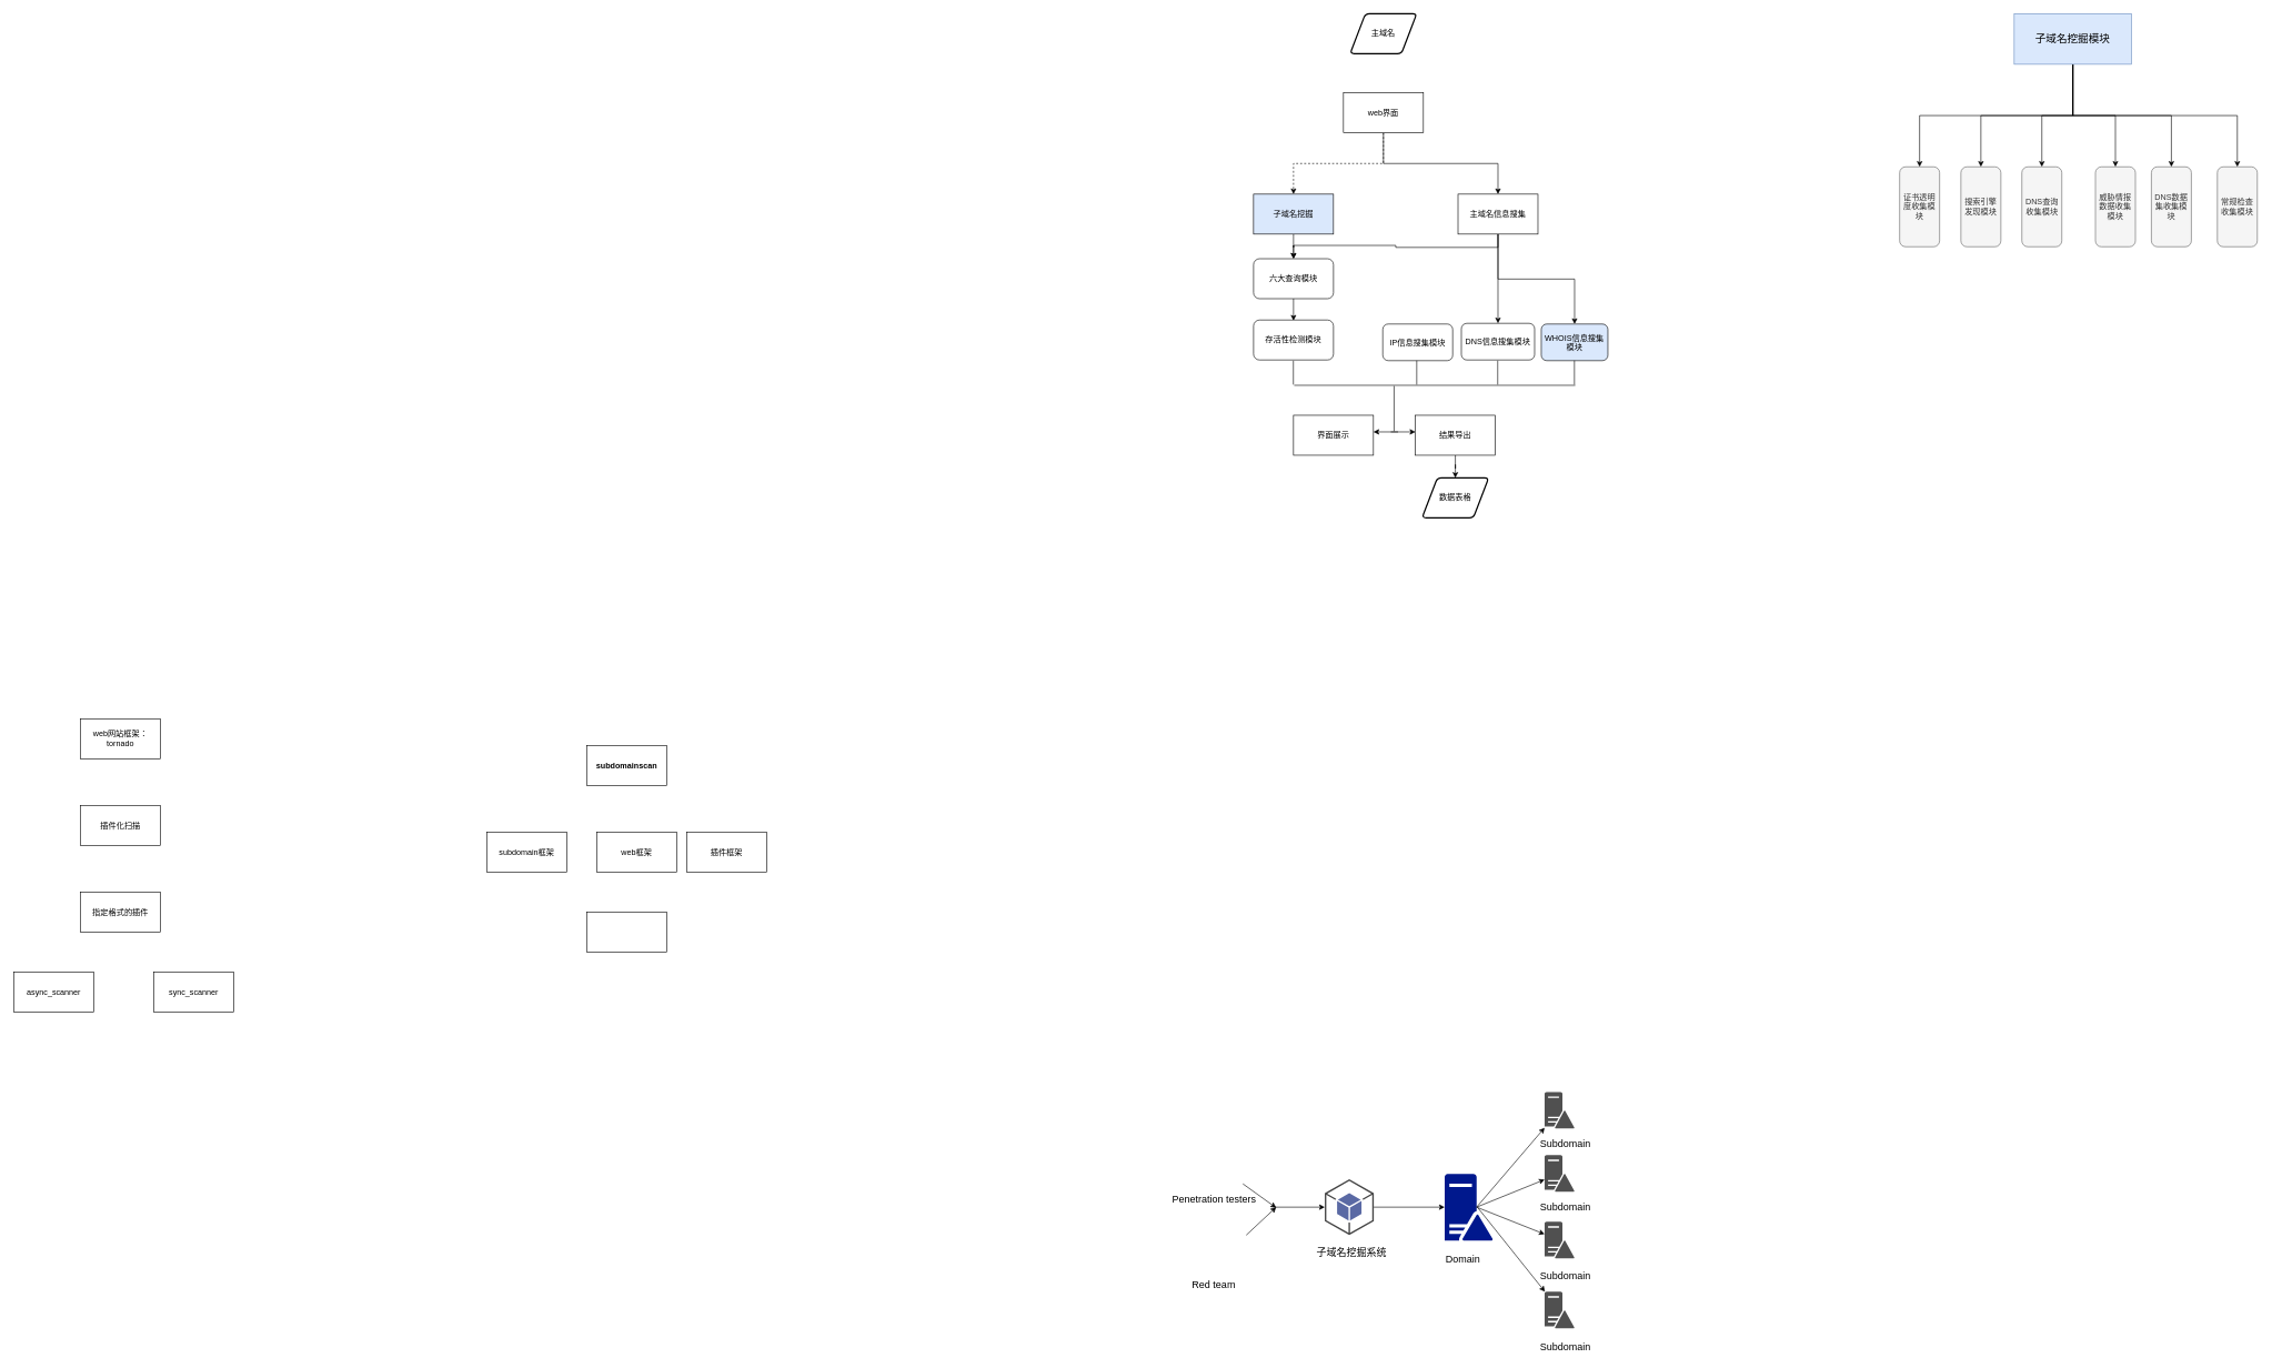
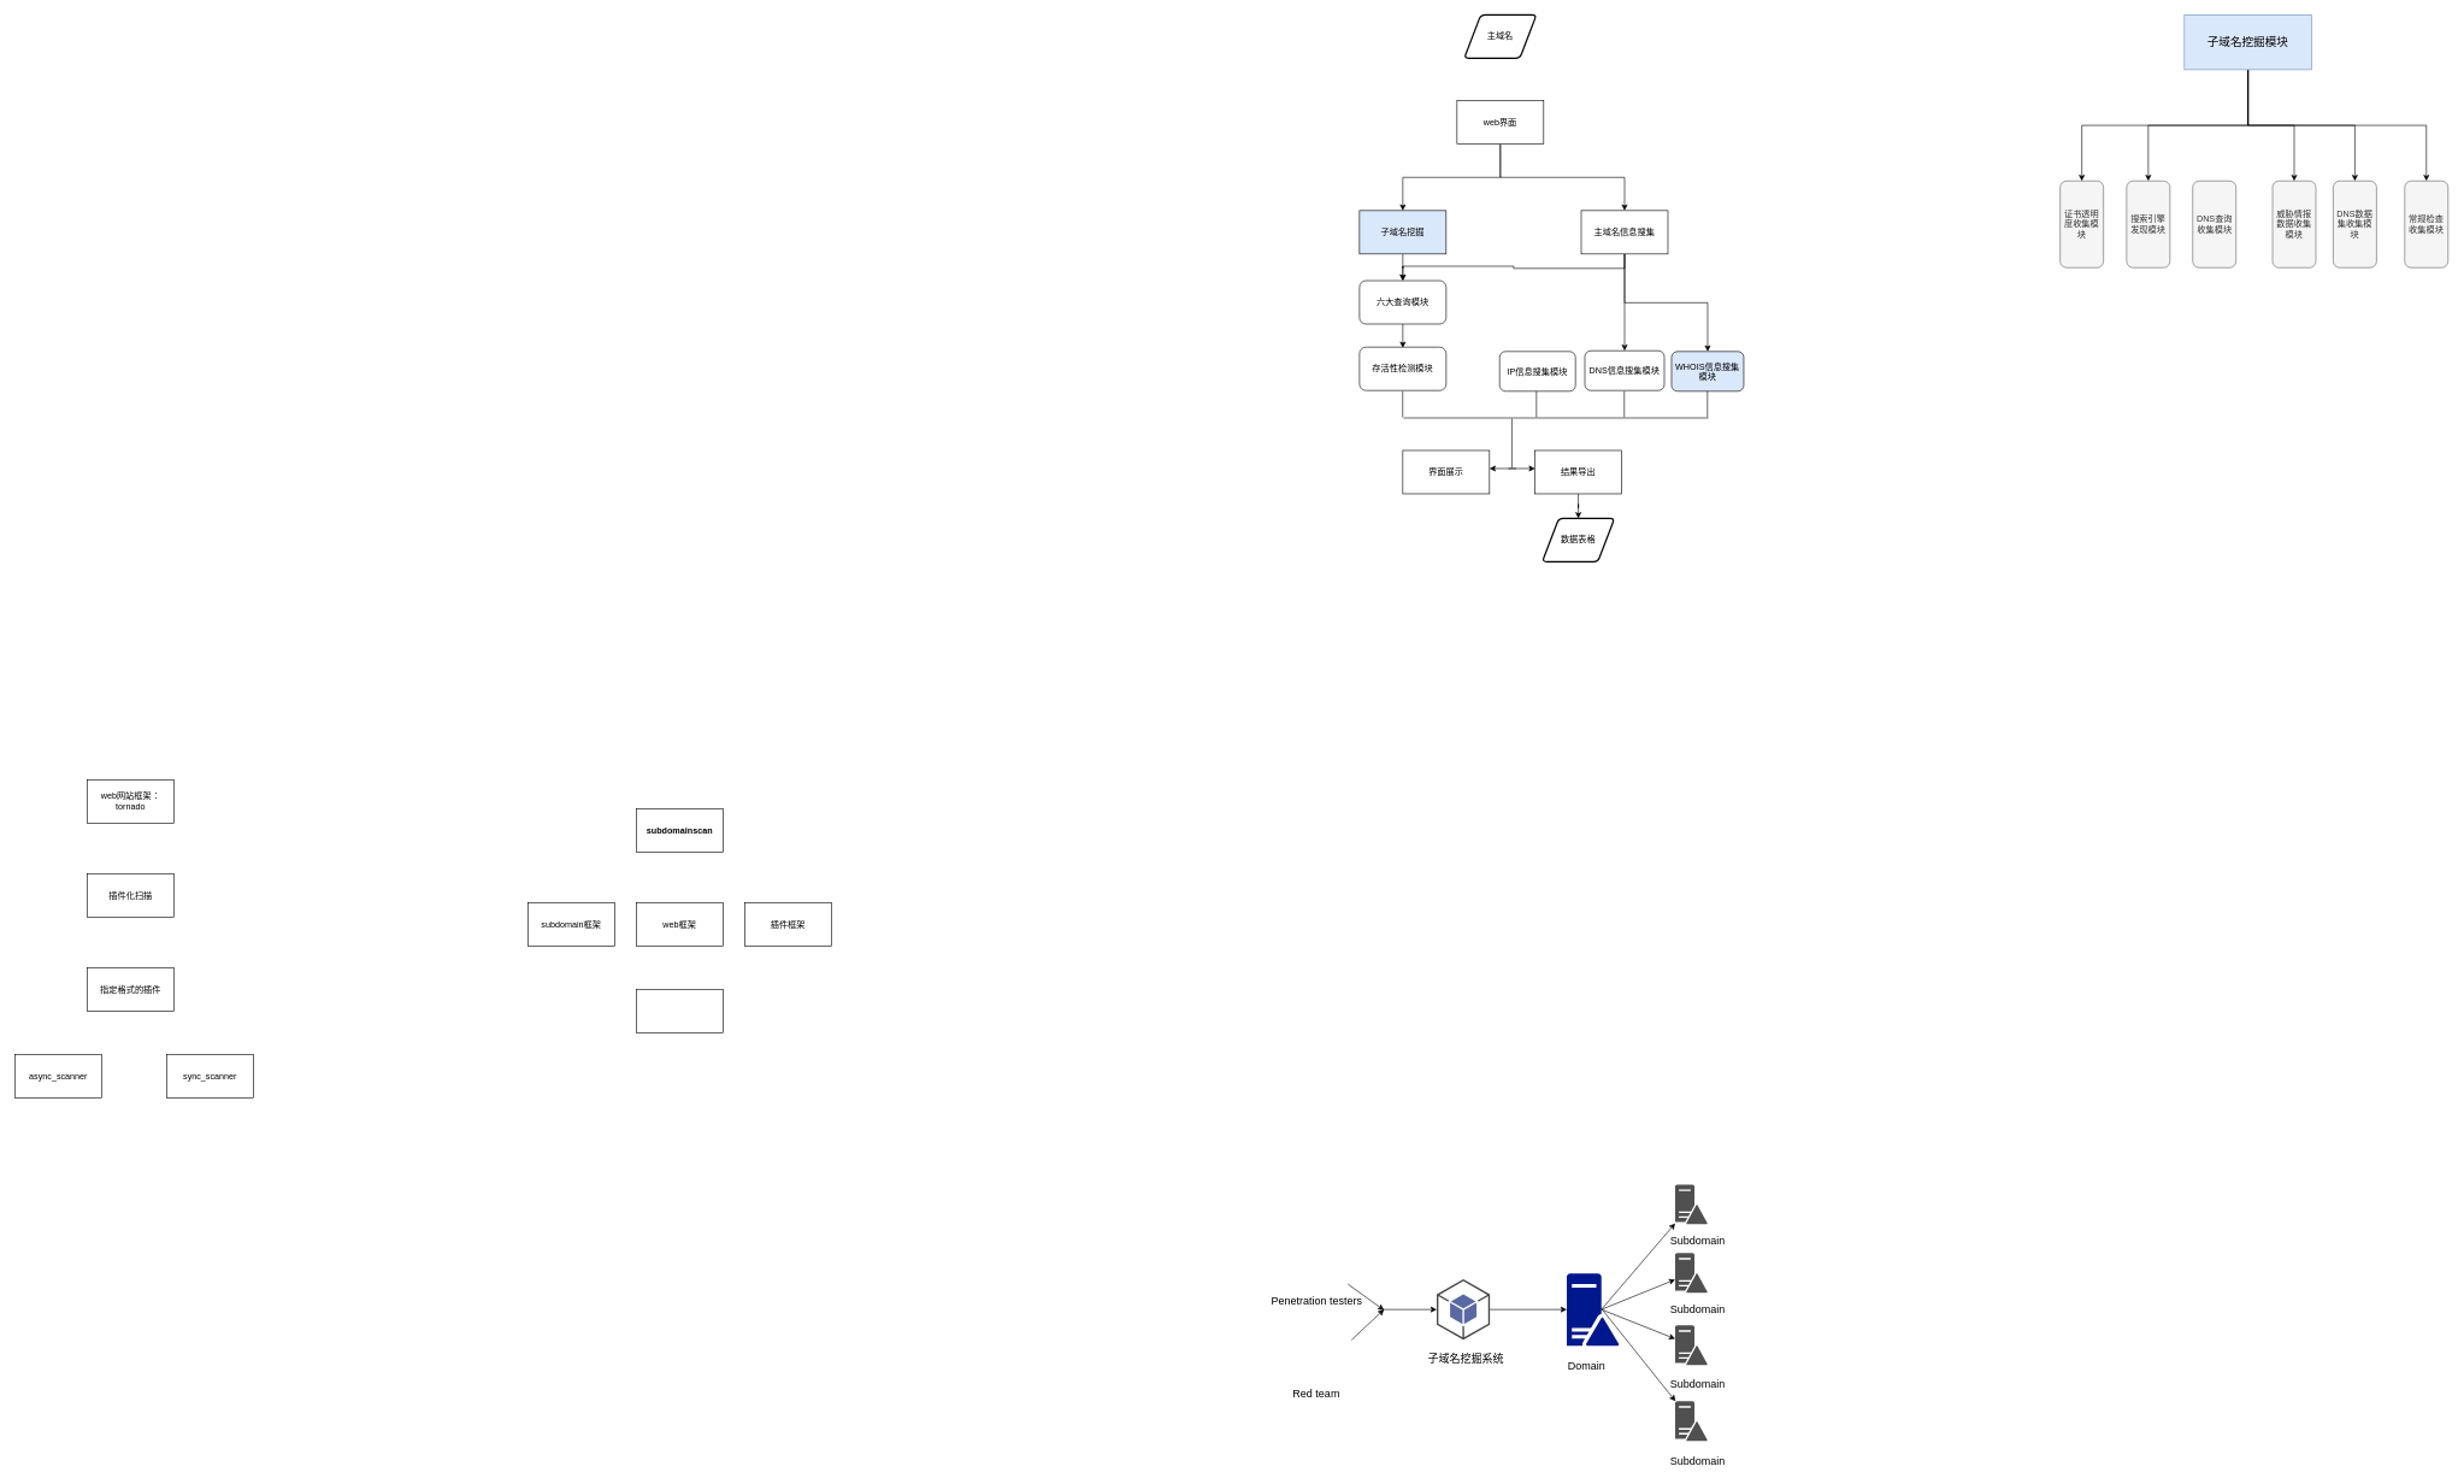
- <mxCell id="66" style="edgeStyle=elbowEdgeStyle;rounded=0;orthogonalLoop=1;jettySize=auto;elbow=vertical;html=1;exitX=0.5;exitY=1;exitDx=0;exitDy=0;entryX=0;entryY=0.5;entryDx=0;entryDy=0;startArrow=none;startFill=0;endArrow=classic;endFill=1;strokeColor=#000000;" edge="1" parent="1" source="70" target="74"><mxGeometry relative="1" as="geometry" /></mxCell>
- <mxCell id="37" style="edgeStyle=orthogonalEdgeStyle;rounded=0;orthogonalLoop=1;jettySize=auto;html=1;exitX=0.5;exitY=1;exitDx=0;exitDy=0;dashed=1;" edge="1" parent="1" source="38" target="40"><mxGeometry relative="1" as="geometry" /></mxCell>
+ <mxCell id="37" style="edgeStyle=orthogonalEdgeStyle;rounded=0;orthogonalLoop=1;jettySize=auto;html=1;exitX=0.5;exitY=1;exitDx=0;exitDy=0;" edge="1" parent="1" source="38" target="40"><mxGeometry relative="1" as="geometry" /></mxCell>
- <mxCell id="9" value="web框架" style="rounded=0;whiteSpace=wrap;html=1;" parent="1" vertex="1"><mxGeometry x="895" y="1249" width="120" height="60" as="geometry" /></mxCell>
+ <mxCell id="9" value="web框架" style="rounded=0;whiteSpace=wrap;html=1;" parent="1" vertex="1"><mxGeometry x="880" y="1249" width="120" height="60" as="geometry" /></mxCell>
